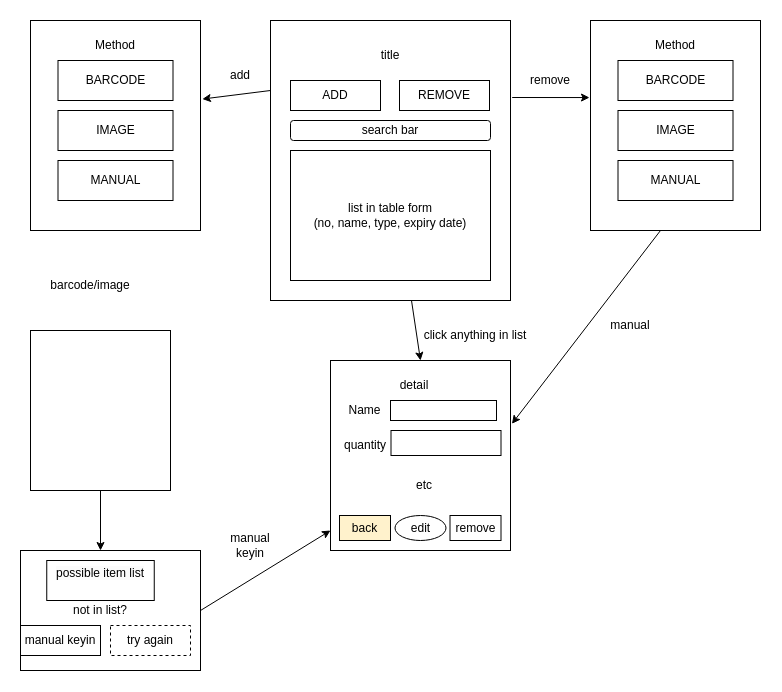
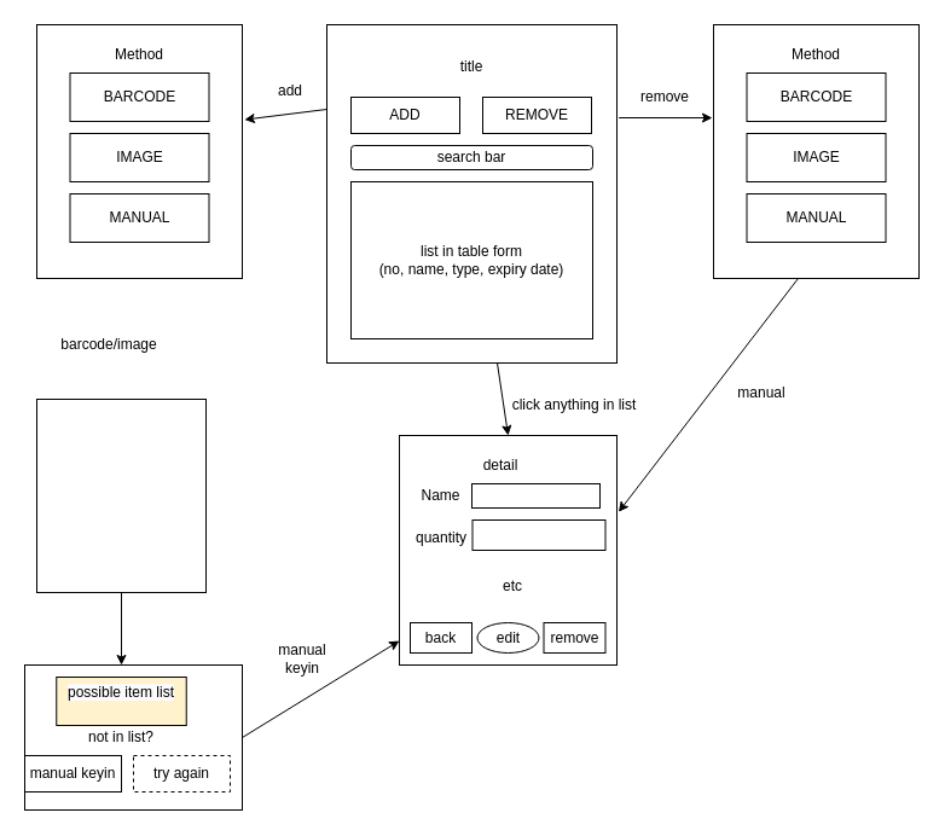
- <mxCell id="28" value="back" style="rounded=0;whiteSpace=wrap;html=1;fillColor=#fff2cc;" vertex="1" parent="1"><mxGeometry x="339" y="515" width="51" height="25" as="geometry" /></mxCell>
+ <mxCell id="28" value="back" style="rounded=0;whiteSpace=wrap;html=1;" vertex="1" parent="1"><mxGeometry x="339" y="515" width="51" height="25" as="geometry" /></mxCell>
- <mxCell id="41" value="&#10;&lt;span style=&quot;color: rgb(0, 0, 0); font-family: Helvetica; font-size: 12px; font-style: normal; font-variant-ligatures: normal; font-variant-caps: normal; font-weight: 400; letter-spacing: normal; orphans: 2; text-align: center; text-indent: 0px; text-transform: none; widows: 2; word-spacing: 0px; -webkit-text-stroke-width: 0px; background-color: rgb(251, 251, 251); text-decoration-thickness: initial; text-decoration-style: initial; text-decoration-color: initial; float: none; display: inline !important;&quot;&gt;possible item list&lt;/span&gt;&#10;&#10;" style="rounded=0;whiteSpace=wrap;html=1;" vertex="1" parent="1"><mxGeometry x="46.25" y="560" width="107.5" height="40" as="geometry" /></mxCell>
+ <mxCell id="41" value="&#10;&lt;span style=&quot;color: rgb(0, 0, 0); font-family: Helvetica; font-size: 12px; font-style: normal; font-variant-ligatures: normal; font-variant-caps: normal; font-weight: 400; letter-spacing: normal; orphans: 2; text-align: center; text-indent: 0px; text-transform: none; widows: 2; word-spacing: 0px; -webkit-text-stroke-width: 0px; background-color: rgb(251, 251, 251); text-decoration-thickness: initial; text-decoration-style: initial; text-decoration-color: initial; float: none; display: inline !important;&quot;&gt;possible item list&lt;/span&gt;&#10;&#10;" style="rounded=0;whiteSpace=wrap;html=1;fillColor=#fff2cc;" vertex="1" parent="1"><mxGeometry x="46.25" y="560" width="107.5" height="40" as="geometry" /></mxCell>
